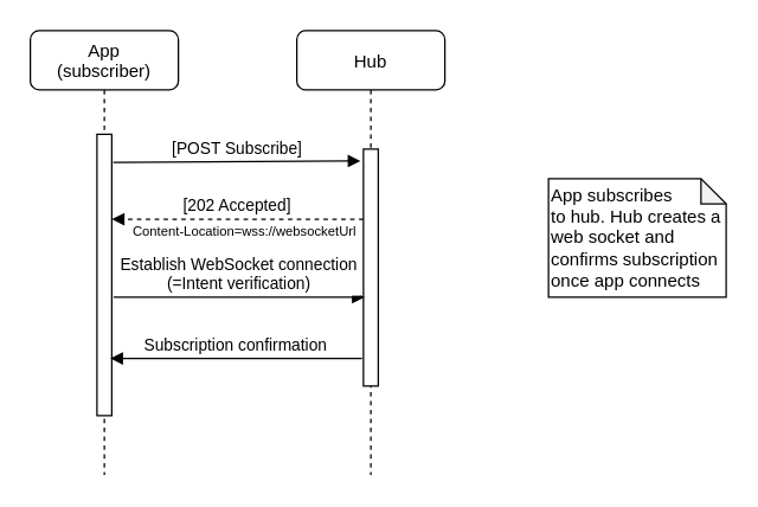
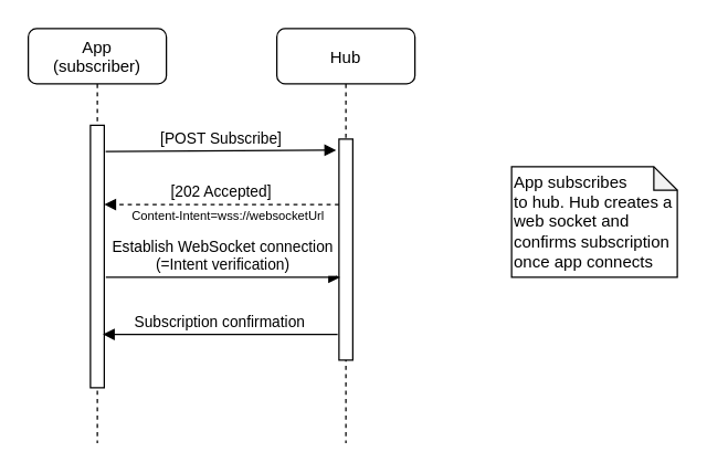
- <mxCell id="9" value="&lt;font style=&quot;font-size: 9px&quot;&gt;Content-Location=wss://websocketUrl&lt;/font&gt;" style="text;html=1;strokeColor=none;fillColor=none;align=center;verticalAlign=middle;whiteSpace=wrap;rounded=0;fontSize=10;" vertex="1" parent="1"><mxGeometry x="70" y="145" width="190" height="20" as="geometry" /></mxCell>
+ <mxCell id="9" value="&lt;font style=&quot;font-size: 9px&quot;&gt;Content-Intent=wss://websocketUrl&lt;/font&gt;" style="text;html=1;strokeColor=none;fillColor=none;align=center;verticalAlign=middle;whiteSpace=wrap;rounded=0;fontSize=10;" vertex="1" parent="1"><mxGeometry x="70" y="145" width="190" height="20" as="geometry" /></mxCell>
